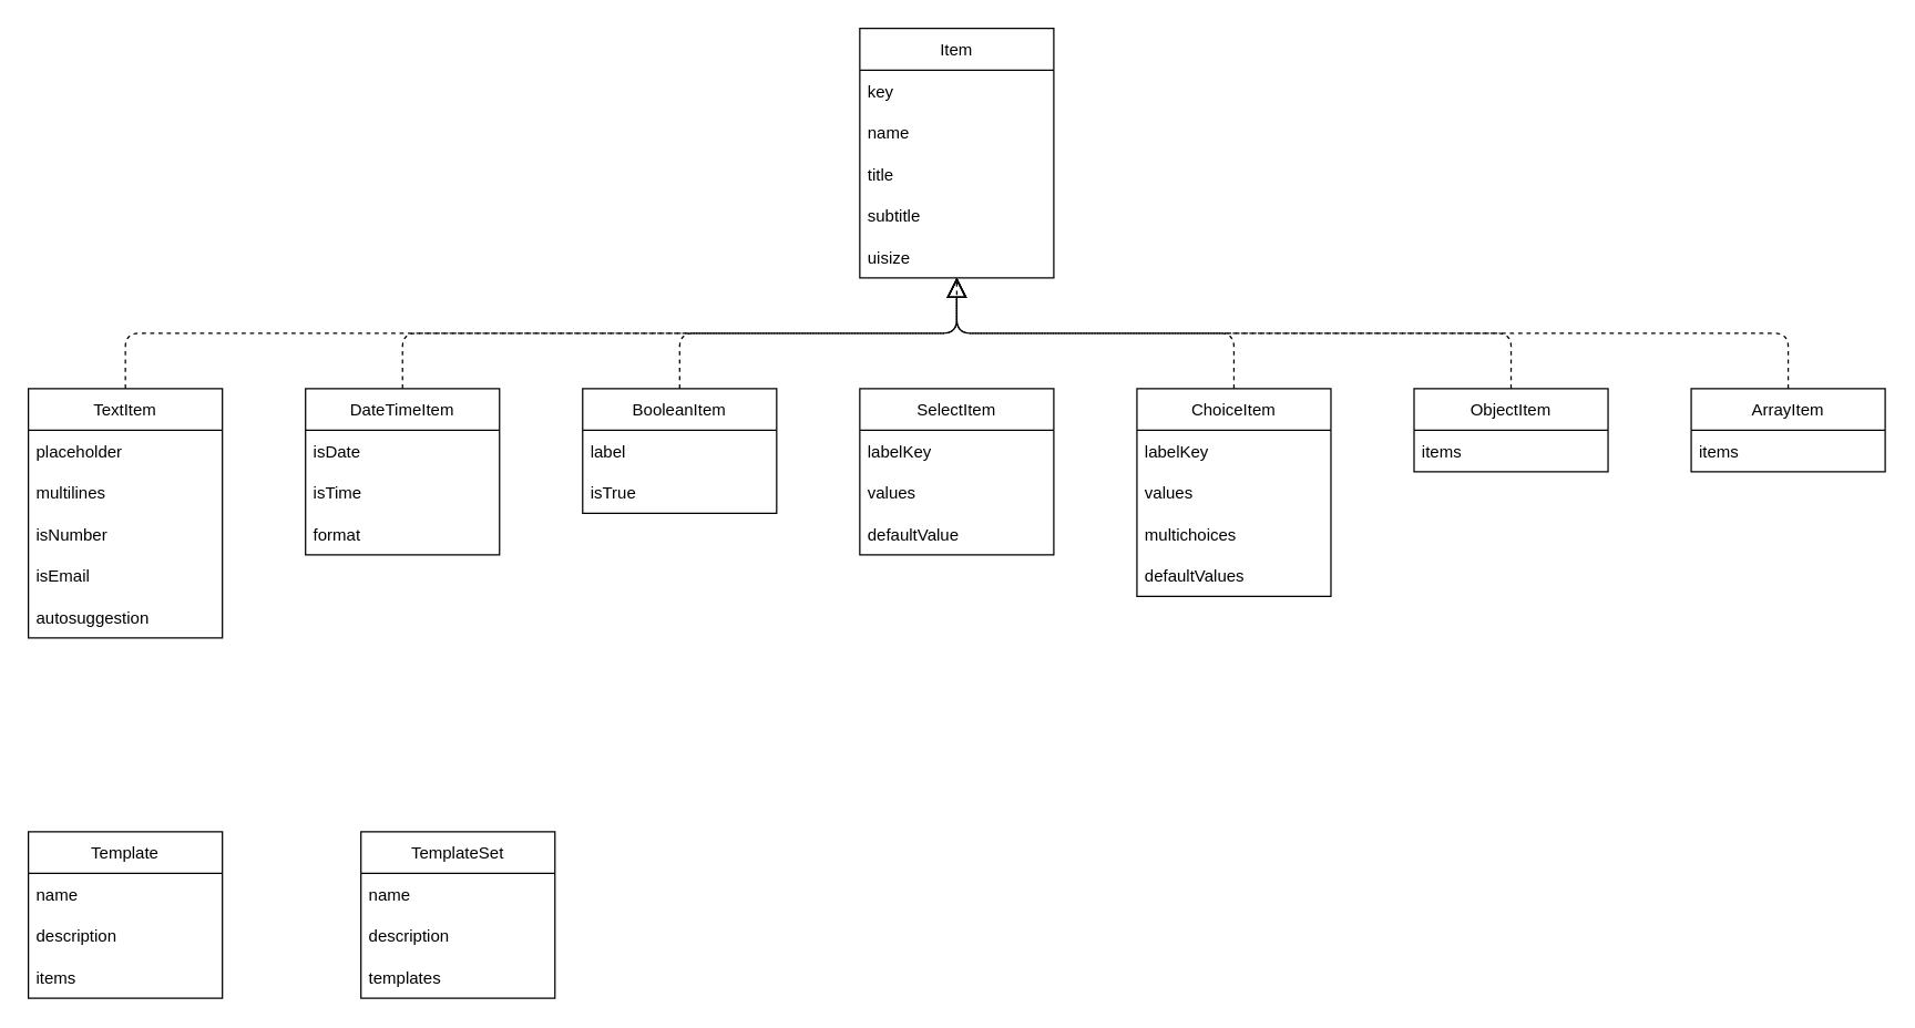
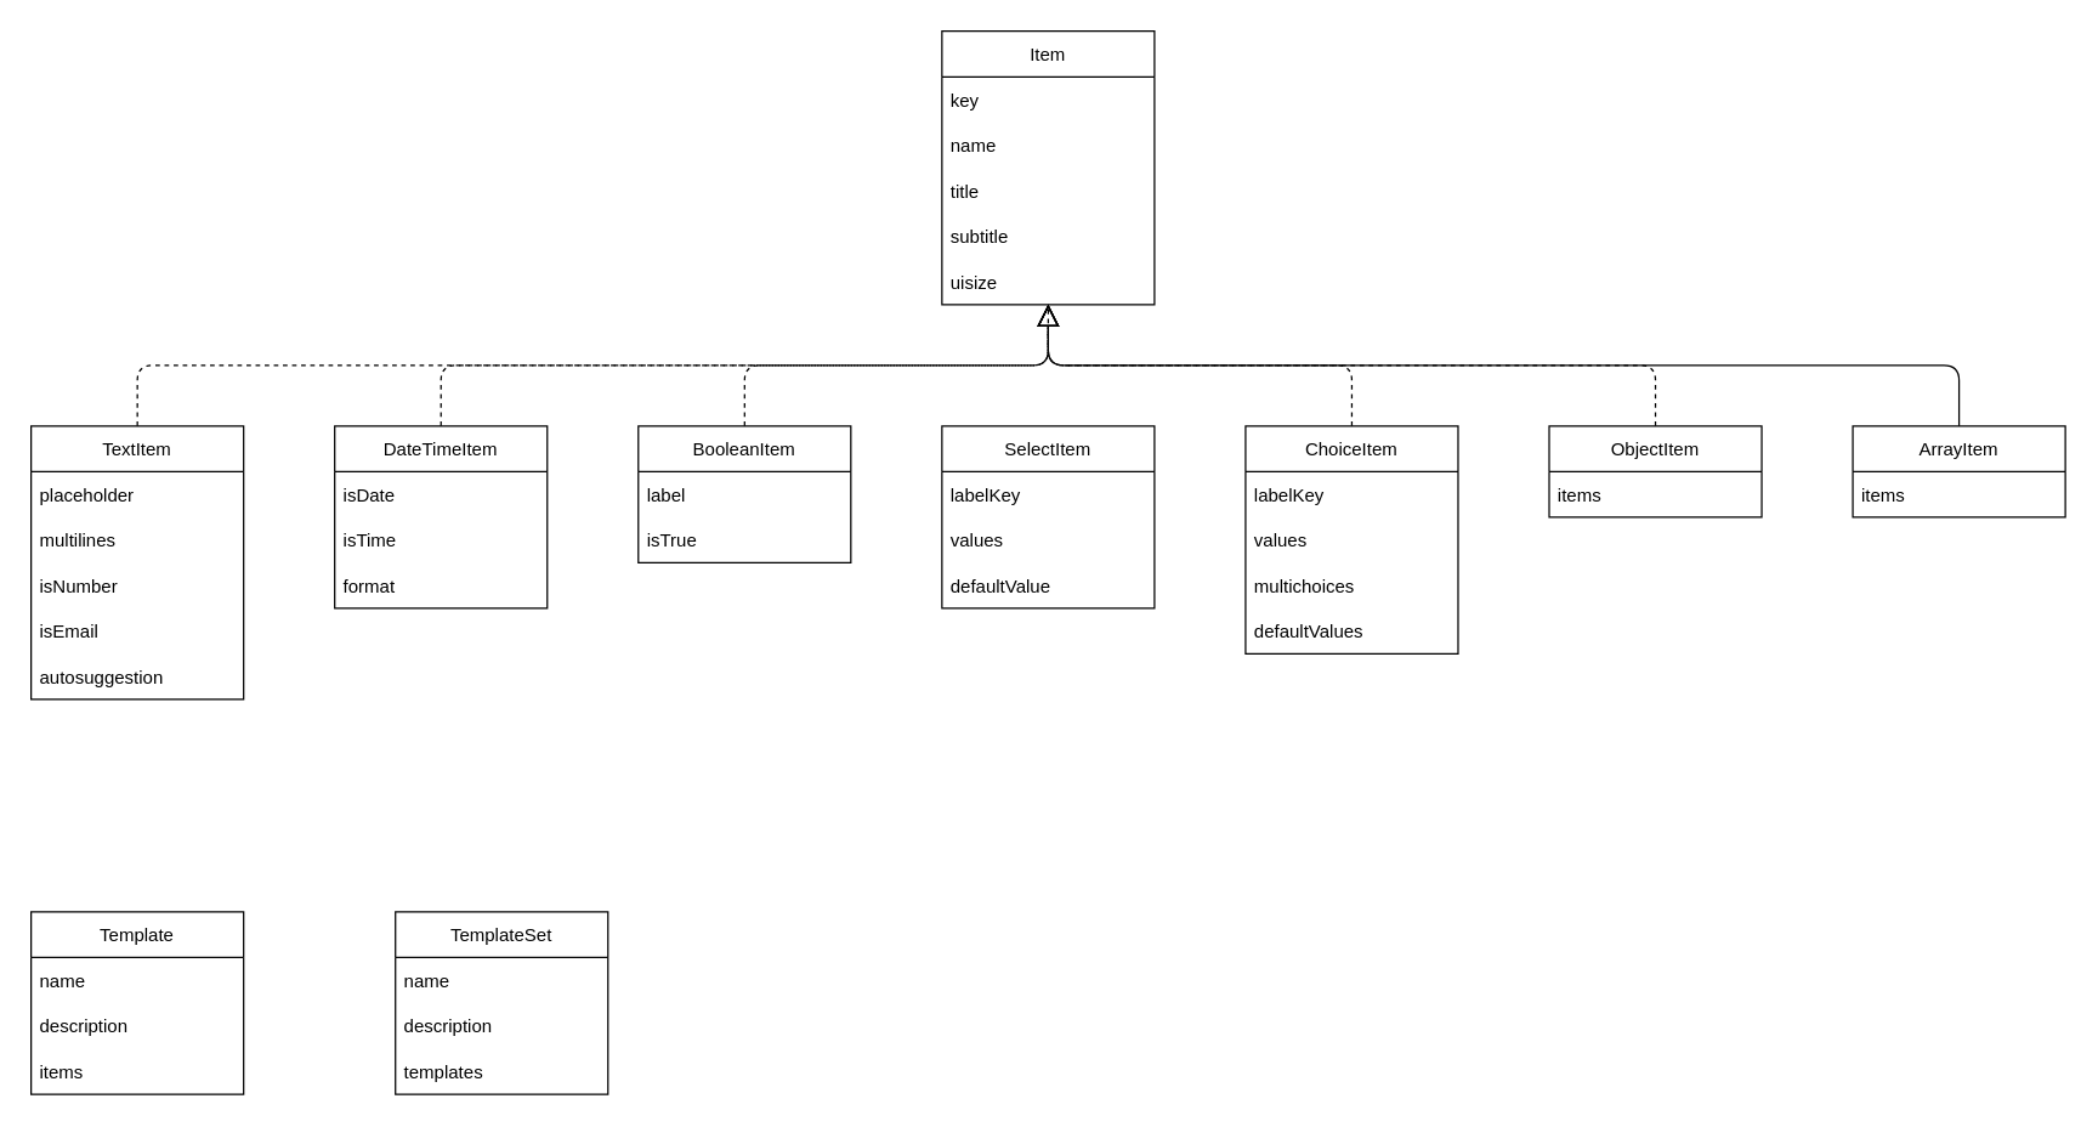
- <mxCell id="39" value="" style="endArrow=block;dashed=1;endFill=0;endSize=12;html=1;rounded=1;" parent="1" source="36" target="2" edge="1"><mxGeometry width="160" relative="1" as="geometry"><mxPoint x="910" y="300" as="sourcePoint" /><mxPoint x="710" y="220" as="targetPoint" /><Array as="points"><mxPoint x="1290" y="240" /><mxPoint x="690" y="240" /></Array></mxGeometry></mxCell>
+ <mxCell id="39" value="" style="endArrow=block;dashed=0;endFill=0;endSize=12;html=1;rounded=1;" parent="1" source="36" target="2" edge="1"><mxGeometry width="160" relative="1" as="geometry"><mxPoint x="910" y="300" as="sourcePoint" /><mxPoint x="710" y="220" as="targetPoint" /><Array as="points"><mxPoint x="1290" y="240" /><mxPoint x="690" y="240" /></Array></mxGeometry></mxCell>
